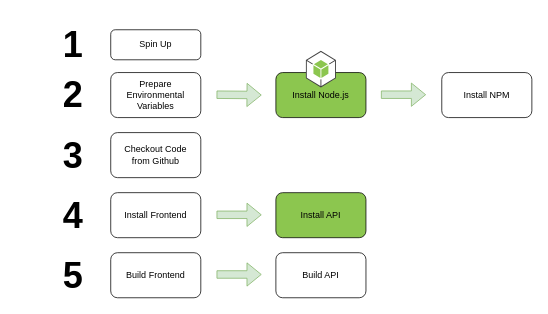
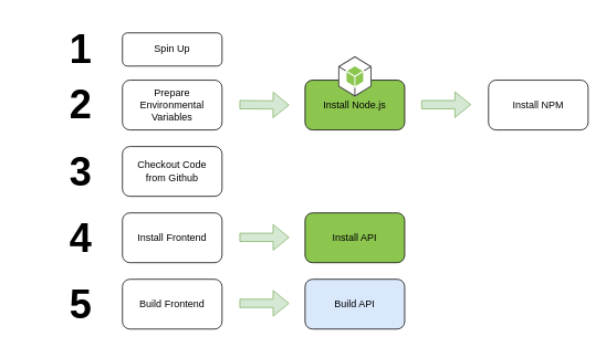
- <mxCell id="12" value="Build API" style="rounded=1;whiteSpace=wrap;html=1;" vertex="1" parent="1"><mxGeometry x="367" y="336" width="120" height="60" as="geometry" /></mxCell>
+ <mxCell id="12" value="Build API" style="rounded=1;whiteSpace=wrap;html=1;fillColor=#dae8fc;" vertex="1" parent="1"><mxGeometry x="367" y="336" width="120" height="60" as="geometry" /></mxCell>
